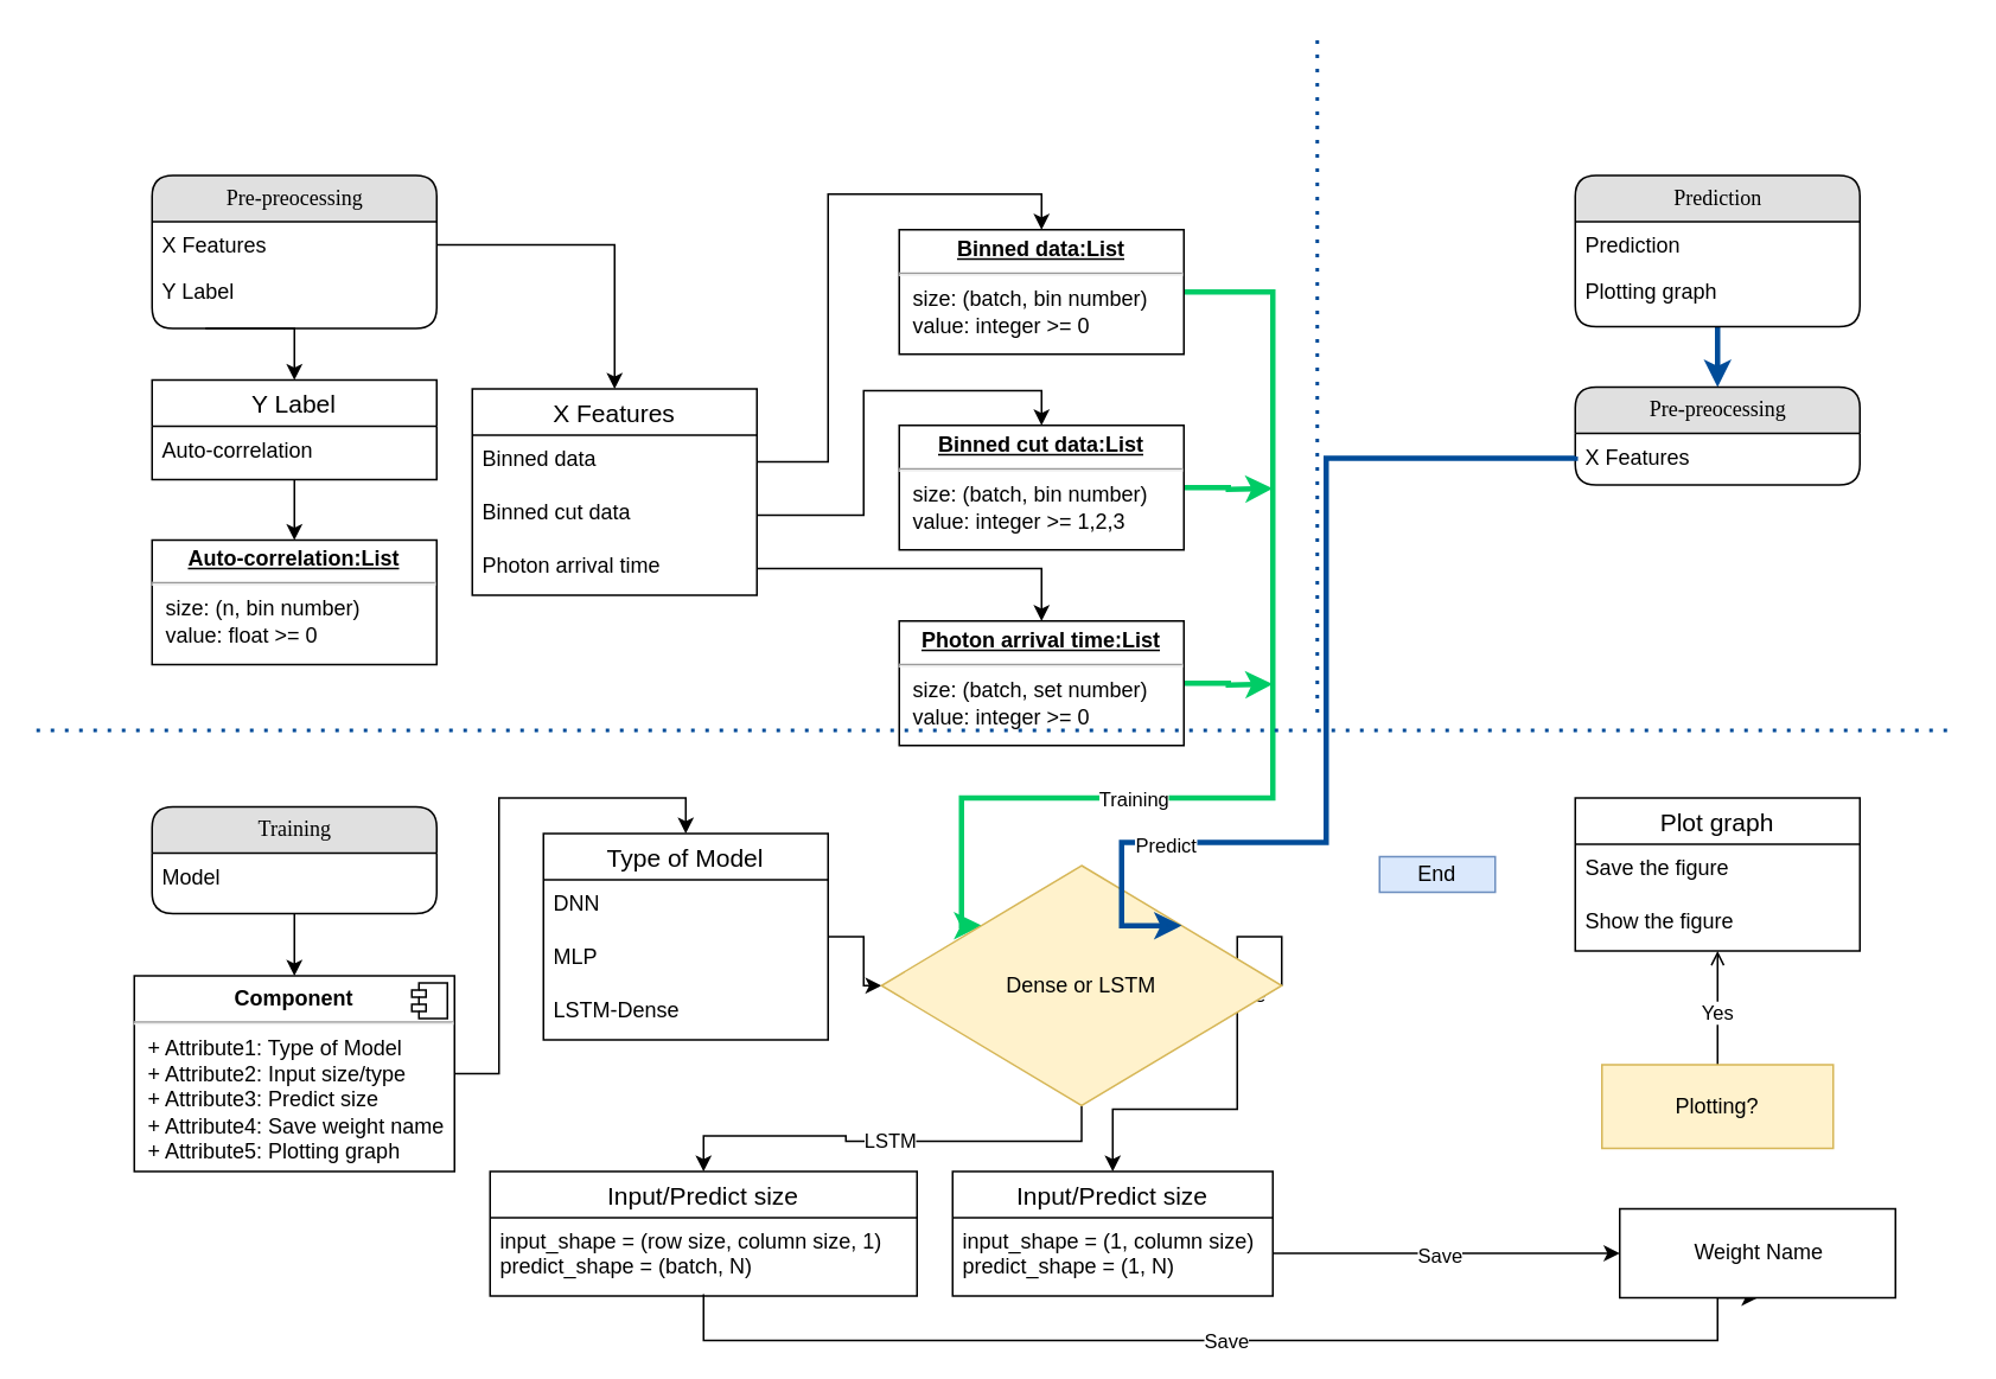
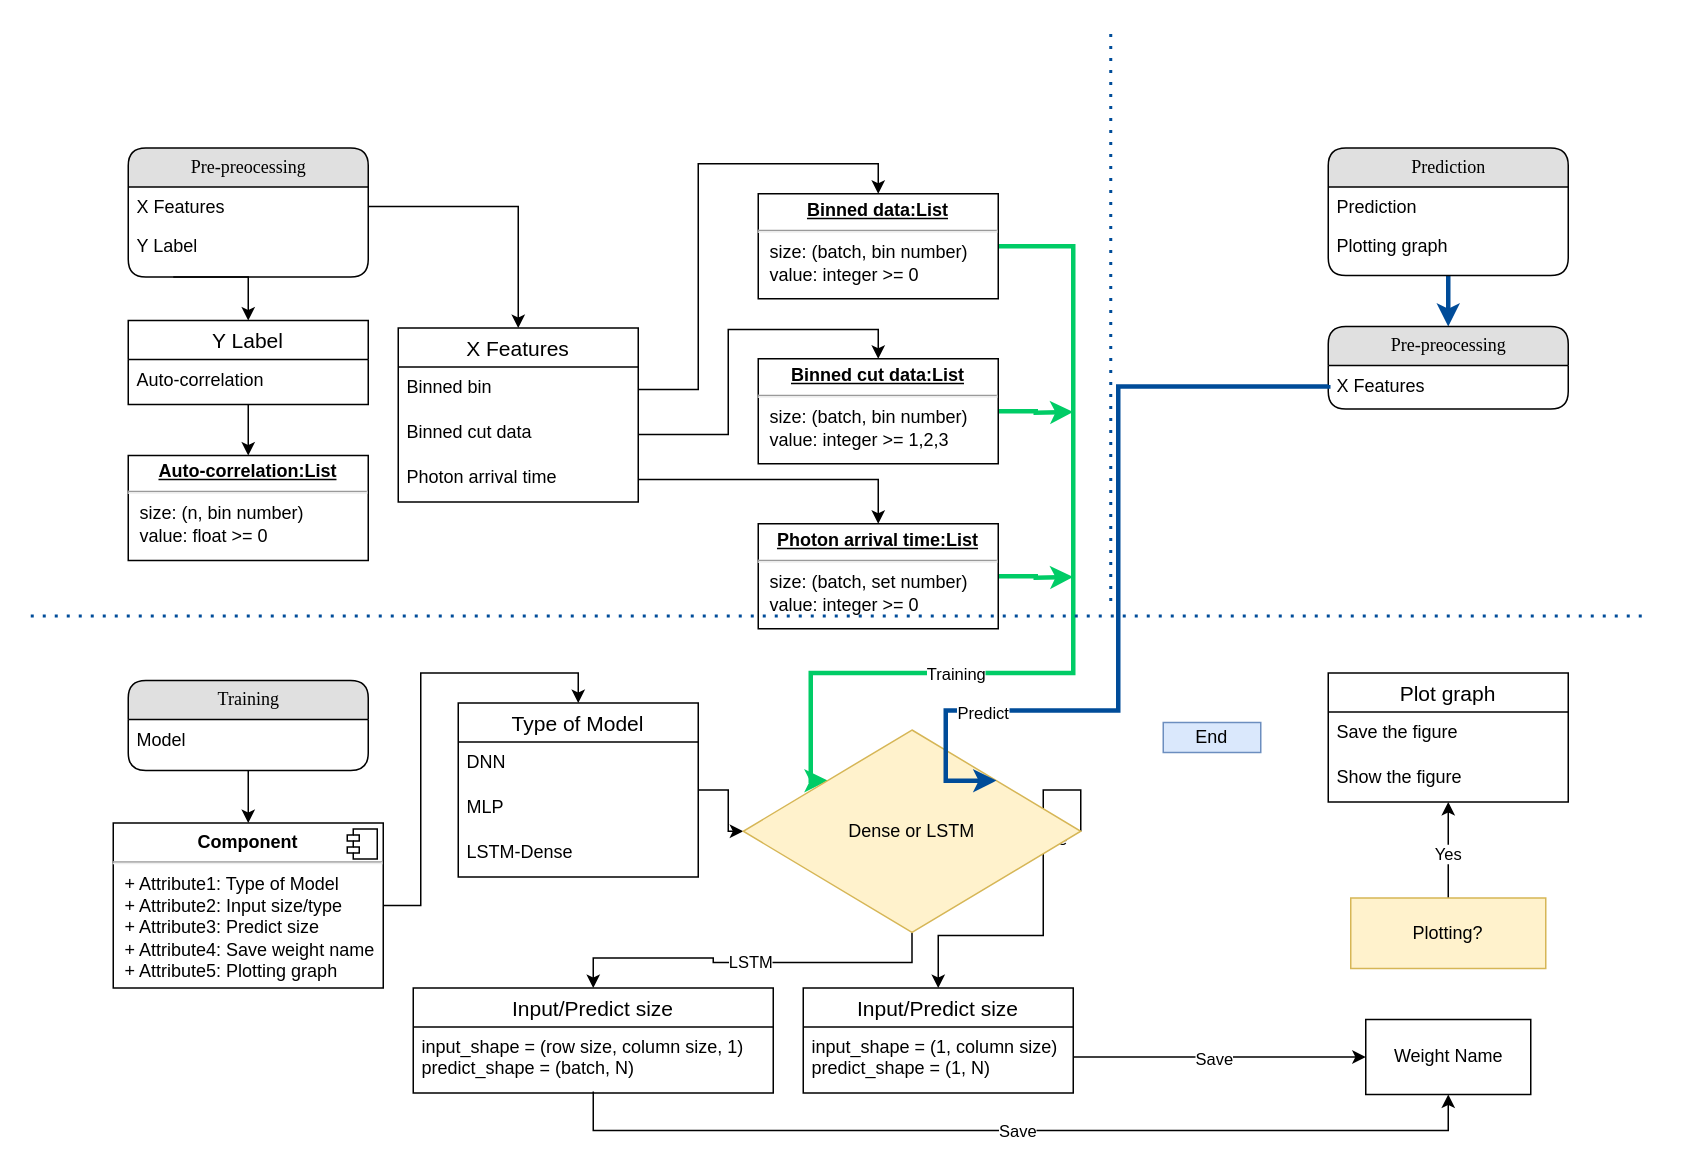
- <mxCell id="14" value="Binned data" style="text;strokeColor=none;fillColor=none;spacingLeft=4;spacingRight=4;overflow=hidden;rotatable=0;points=[[0,0.5],[1,0.5]];portConstraint=eastwest;fontSize=12;" vertex="1" parent="13"><mxGeometry y="26" width="160" height="30" as="geometry" /></mxCell>
+ <mxCell id="14" value="Binned bin" style="text;strokeColor=none;fillColor=none;spacingLeft=4;spacingRight=4;overflow=hidden;rotatable=0;points=[[0,0.5],[1,0.5]];portConstraint=eastwest;fontSize=12;" vertex="1" parent="13"><mxGeometry y="26" width="160" height="30" as="geometry" /></mxCell>
- <mxCell id="52" style="edgeStyle=orthogonalEdgeStyle;rounded=0;orthogonalLoop=1;jettySize=auto;html=1;exitX=0.5;exitY=0;exitDx=0;exitDy=0;endArrow=open;" edge="1" parent="1" source="54" target="56"><mxGeometry relative="1" as="geometry" /></mxCell>
+ <mxCell id="52" style="edgeStyle=orthogonalEdgeStyle;rounded=0;orthogonalLoop=1;jettySize=auto;html=1;exitX=0.5;exitY=0;exitDx=0;exitDy=0;" edge="1" parent="1" source="54" target="56"><mxGeometry relative="1" as="geometry" /></mxCell>
- <mxCell id="49" value="Weight Name" style="html=1;" vertex="1" parent="1"><mxGeometry x="910" y="679" width="155" height="50" as="geometry" /></mxCell>
+ <mxCell id="49" value="Weight Name" style="html=1;" vertex="1" parent="1"><mxGeometry x="910" y="679" width="110" height="50" as="geometry" /></mxCell>
